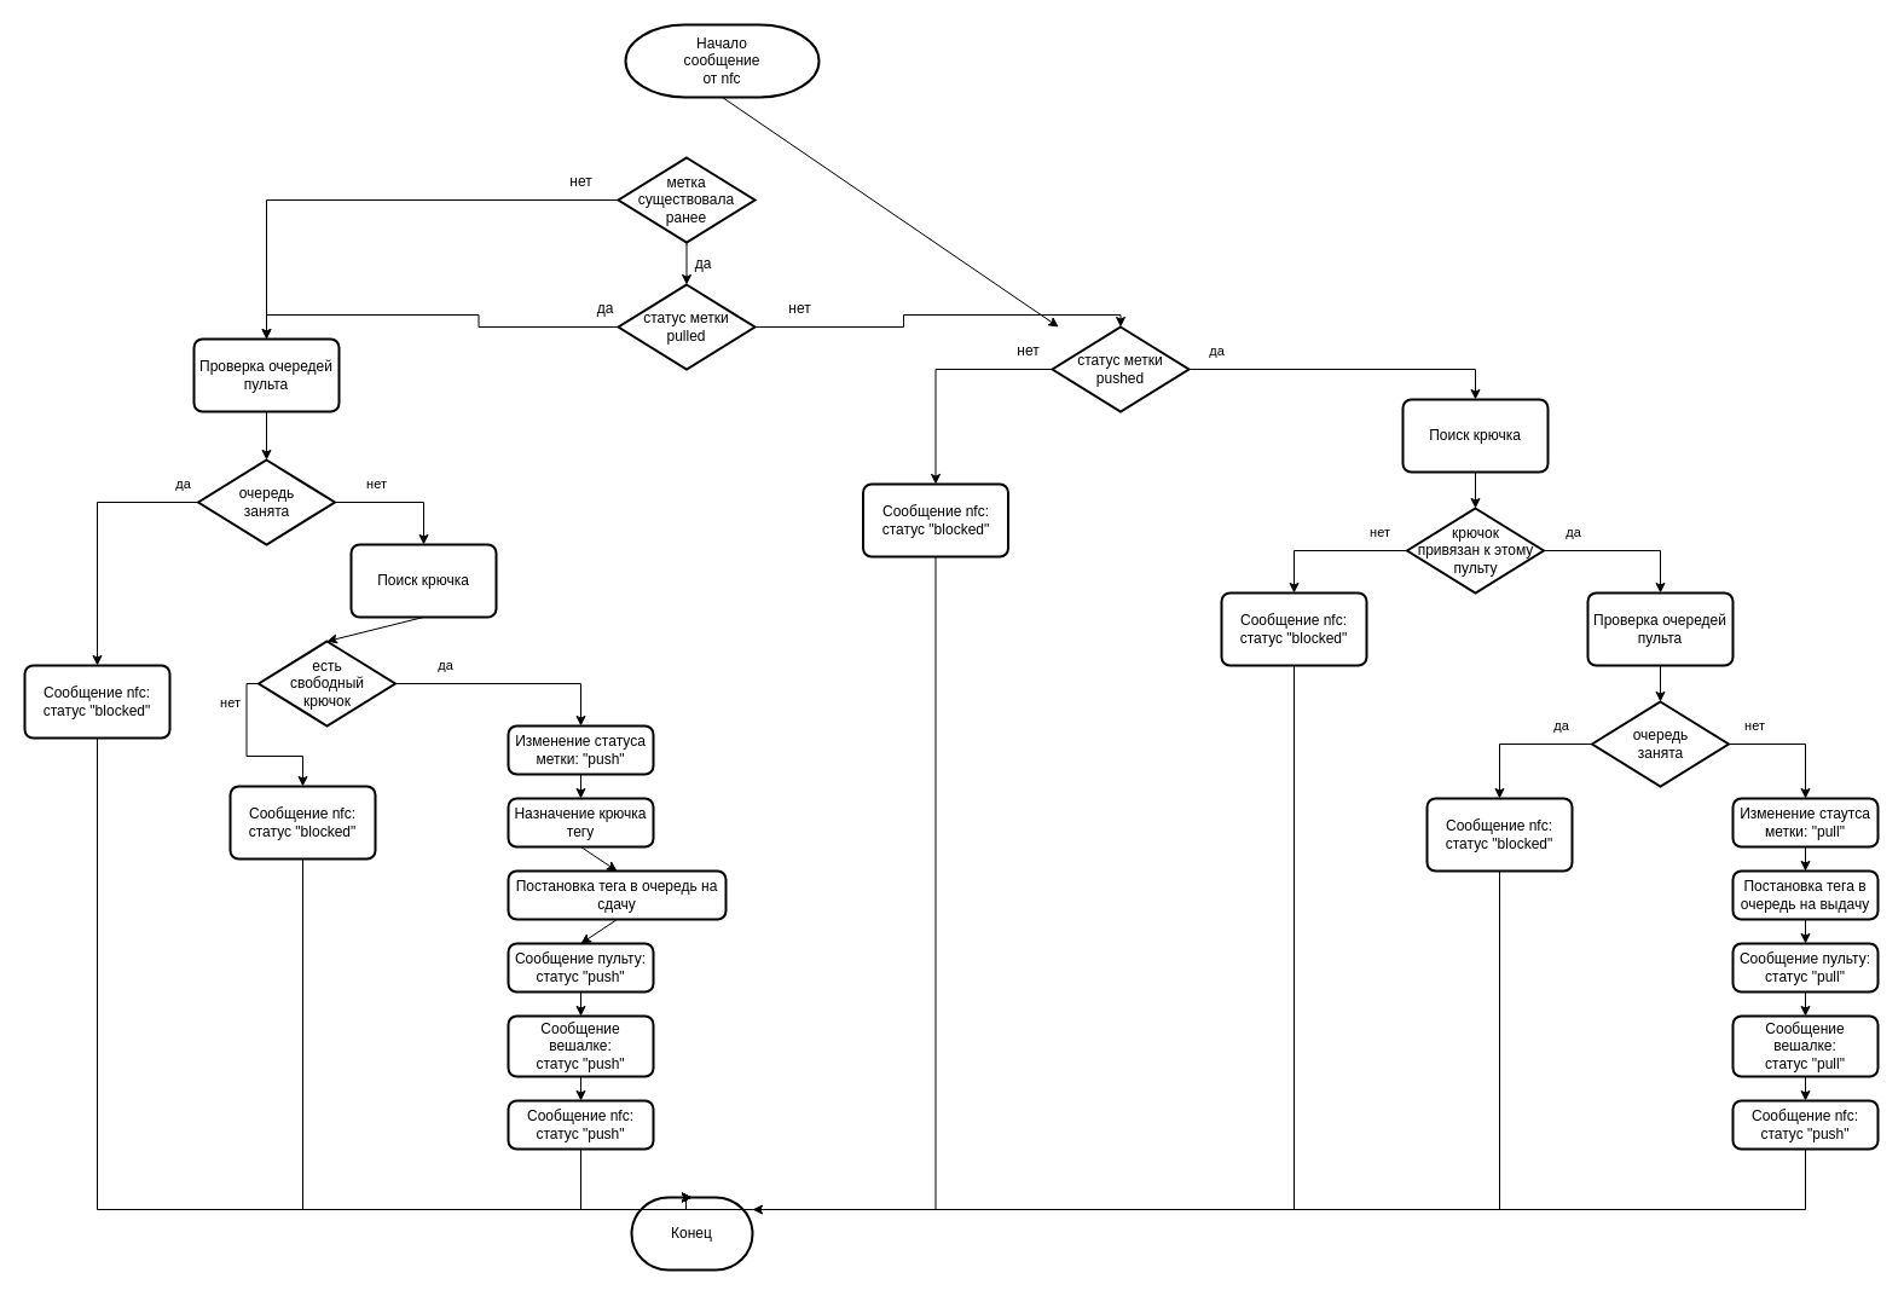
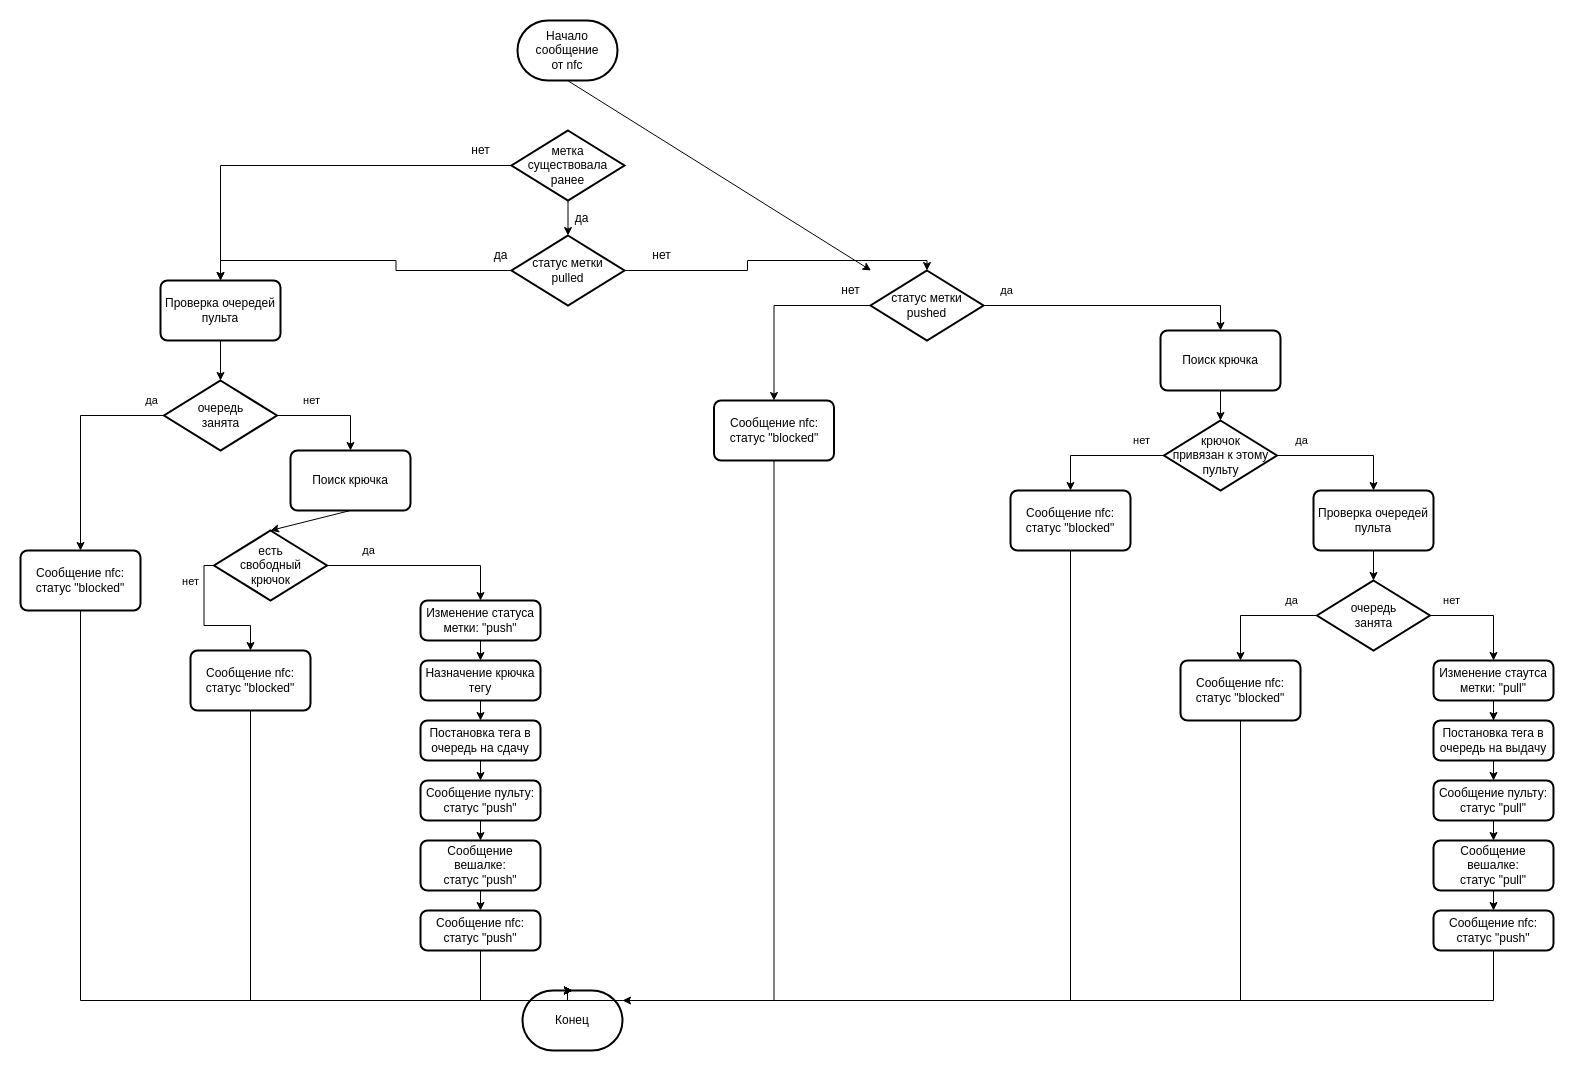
- <mxCell id="2" value="Начало&lt;br&gt;сообщение &lt;br&gt;от nfc" style="strokeWidth=2;html=1;shape=mxgraph.flowchart.terminator;whiteSpace=wrap;" vertex="1" parent="1"><mxGeometry x="517" y="20" width="160" height="60" as="geometry" /></mxCell>
+ <mxCell id="2" value="Начало&lt;br&gt;сообщение &lt;br&gt;от nfc" style="strokeWidth=2;html=1;shape=mxgraph.flowchart.terminator;whiteSpace=wrap;" vertex="1" parent="1"><mxGeometry x="517" y="20" width="100" height="60" as="geometry" /></mxCell>
- <mxCell id="13" value="Постановка тега в очередь на сдачу" style="rounded=1;whiteSpace=wrap;html=1;absoluteArcSize=1;arcSize=14;strokeWidth=2;" vertex="1" parent="1"><mxGeometry x="420" y="720" width="180" height="40" as="geometry" /></mxCell>
+ <mxCell id="13" value="Постановка тега в очередь на сдачу" style="rounded=1;whiteSpace=wrap;html=1;absoluteArcSize=1;arcSize=14;strokeWidth=2;" vertex="1" parent="1"><mxGeometry x="420" y="720" width="120" height="40" as="geometry" /></mxCell>
